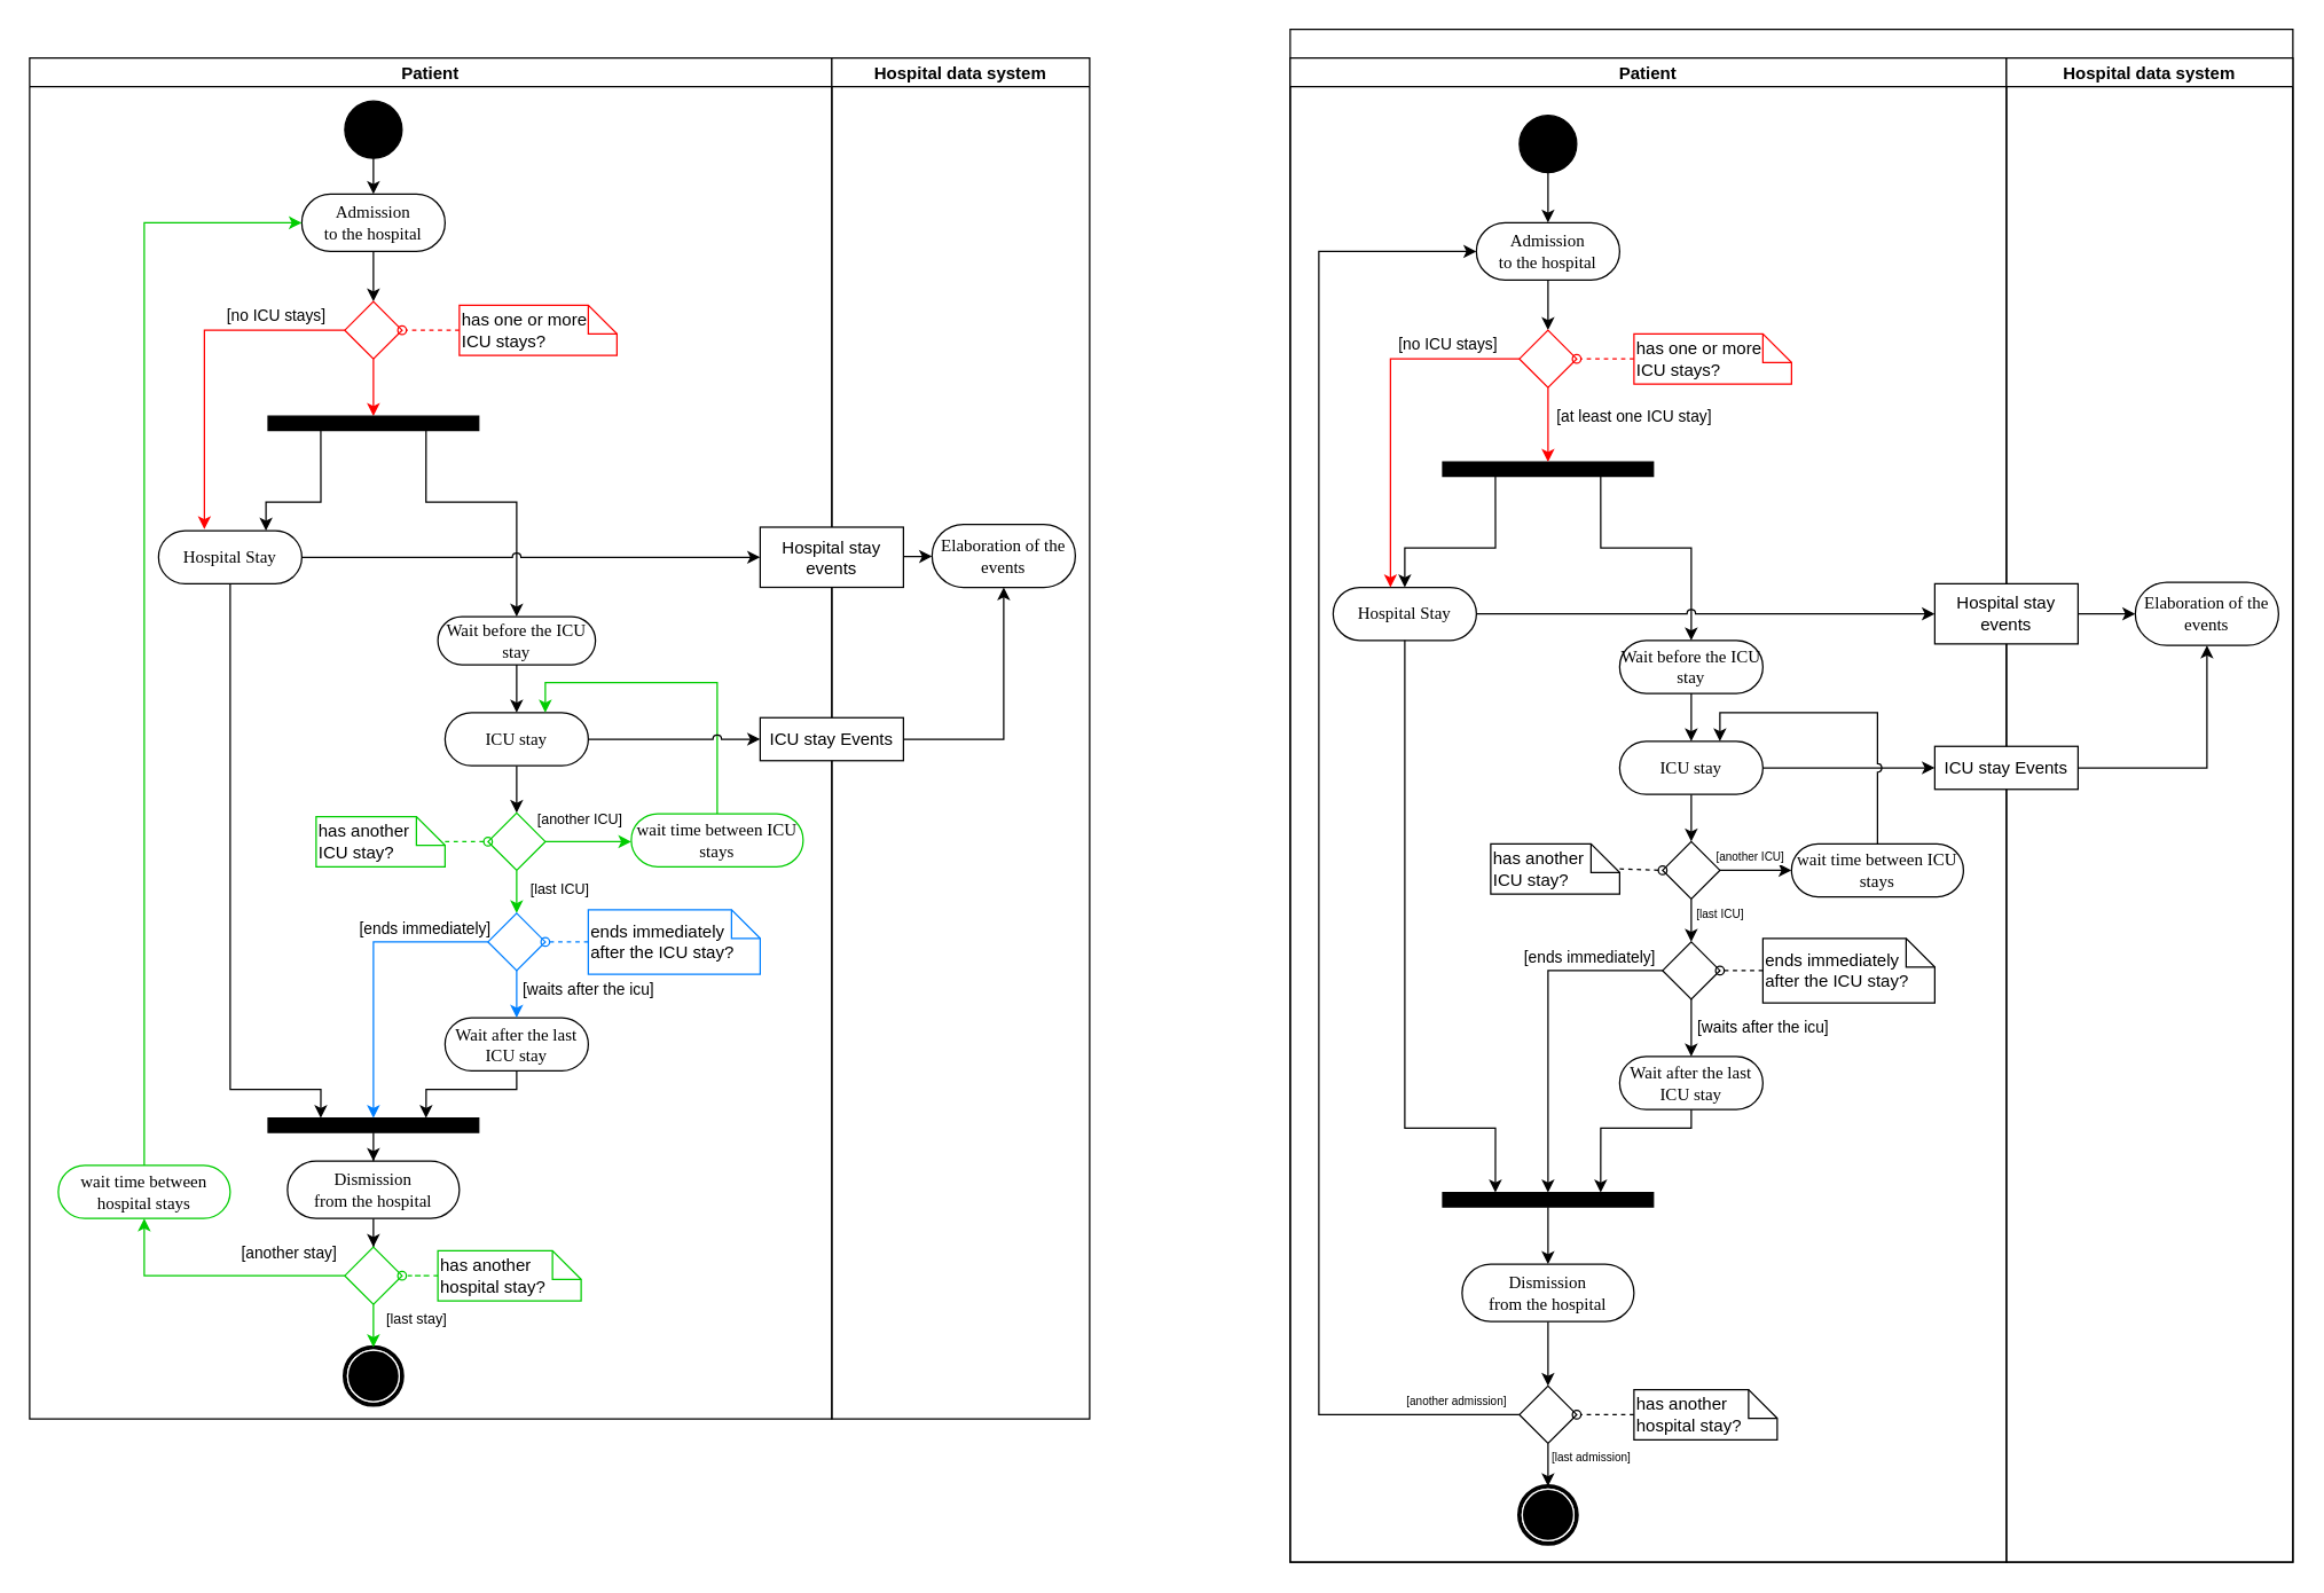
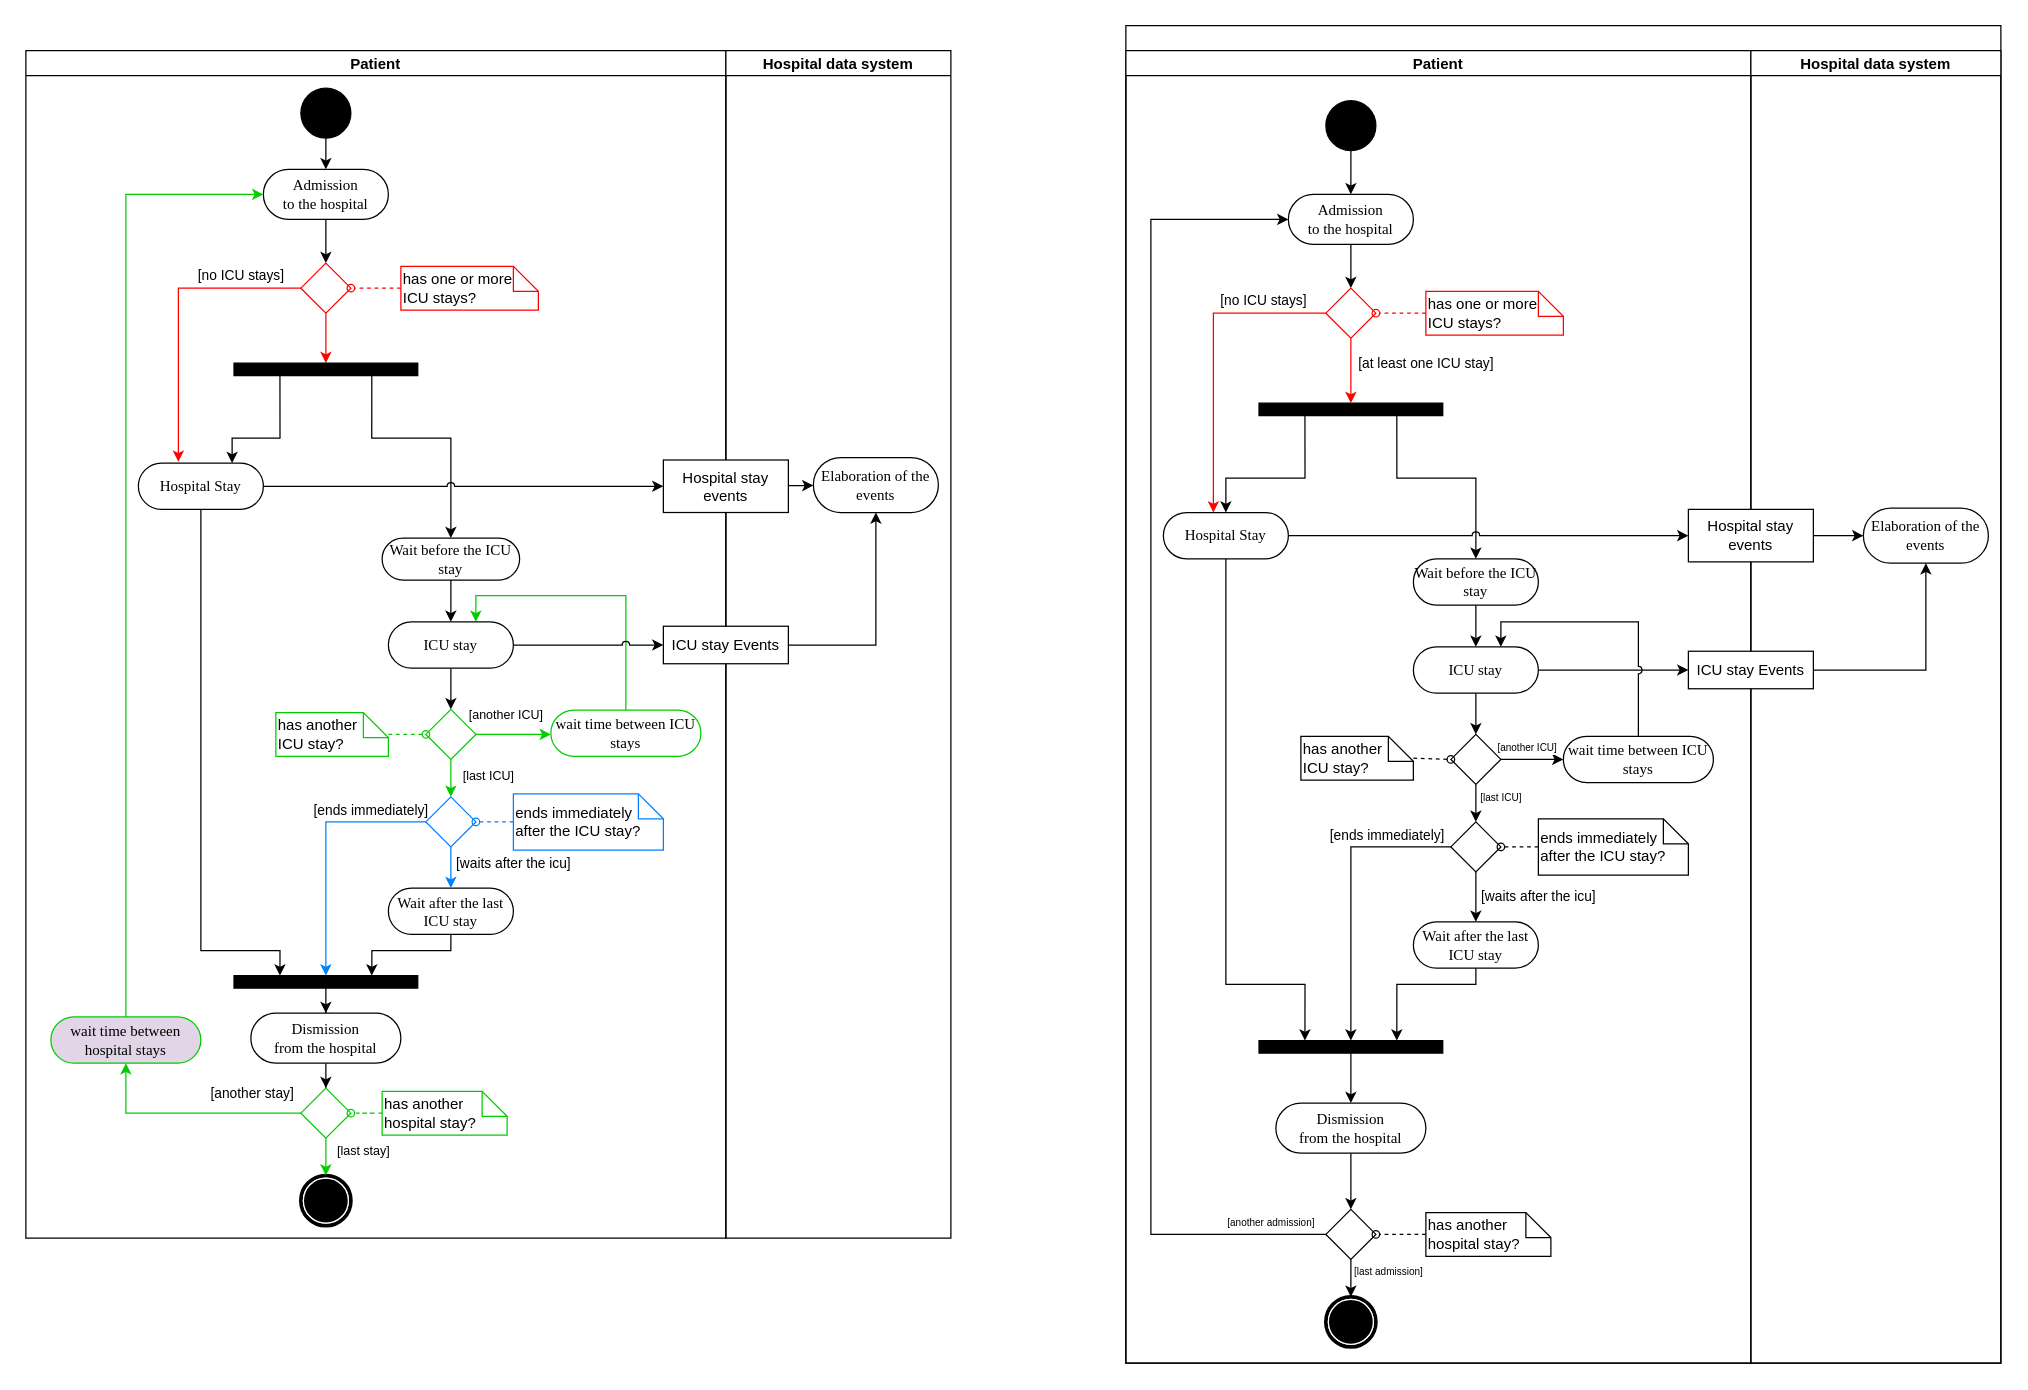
- <mxCell id="47" value="wait time between hospital stays" style="rounded=1;whiteSpace=wrap;html=1;shadow=0;comic=0;labelBackgroundColor=none;strokeWidth=1;fontFamily=Verdana;fontSize=12;align=center;arcSize=50;strokeColor=#00CC00;" vertex="1" parent="2"><mxGeometry x="20" y="773" width="120" height="37" as="geometry" /></mxCell>
+ <mxCell id="47" value="wait time between hospital stays" style="rounded=1;whiteSpace=wrap;html=1;shadow=0;comic=0;labelBackgroundColor=none;strokeWidth=1;fontFamily=Verdana;fontSize=12;align=center;arcSize=50;strokeColor=#00CC00;fillColor=#e1d5e7;" vertex="1" parent="2"><mxGeometry x="20" y="773" width="120" height="37" as="geometry" /></mxCell>
